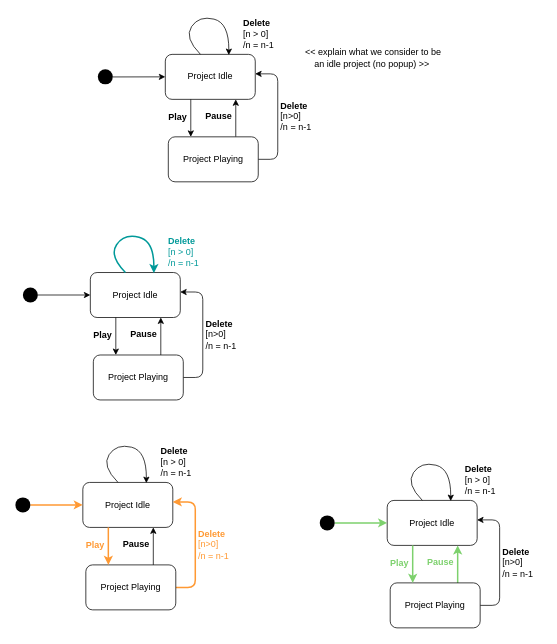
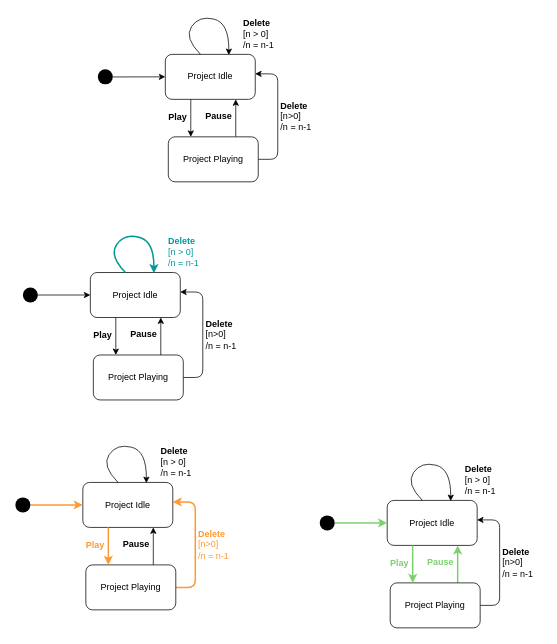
- <mxCell id="14" value="&amp;lt;&amp;lt; explain what we consider to be &lt;br&gt;an idle project (no popup) &amp;gt;&amp;gt;&amp;nbsp;" style="text;html=1;align=center;verticalAlign=middle;resizable=0;points=[];autosize=1;strokeColor=none;fillColor=none;" parent="1" vertex="1"><mxGeometry x="397" y="62" width="200" height="30" as="geometry" /></mxCell>
